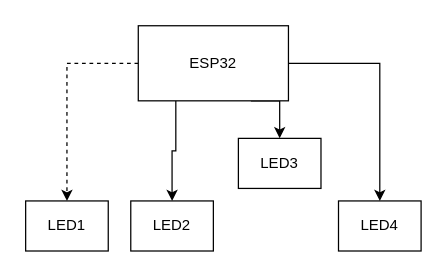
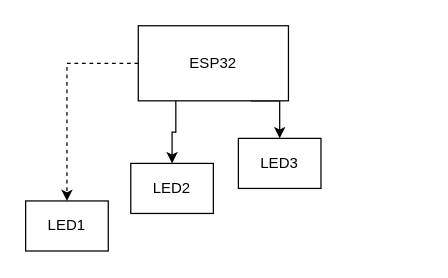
- <mxCell id="5" style="edgeStyle=orthogonalEdgeStyle;rounded=0;orthogonalLoop=1;jettySize=auto;html=1;entryX=0.5;entryY=0;entryDx=0;entryDy=0;" edge="1" parent="1" source="6" target="10"><mxGeometry relative="1" as="geometry"><mxPoint x="260" y="150" as="targetPoint" /><Array as="points"><mxPoint x="303" y="50" /></Array></mxGeometry></mxCell>
- <mxCell id="8" value="LED2" style="rounded=0;whiteSpace=wrap;html=1;" vertex="1" parent="1"><mxGeometry x="104" y="160" width="66" height="40" as="geometry" /></mxCell>
+ <mxCell id="8" value="LED2" style="rounded=0;whiteSpace=wrap;html=1;" vertex="1" parent="1"><mxGeometry x="104" y="130" width="66" height="40" as="geometry" /></mxCell>
- <mxCell id="10" value="LED4" style="rounded=0;whiteSpace=wrap;html=1;" vertex="1" parent="1"><mxGeometry x="270" y="160" width="66" height="40" as="geometry" /></mxCell>
